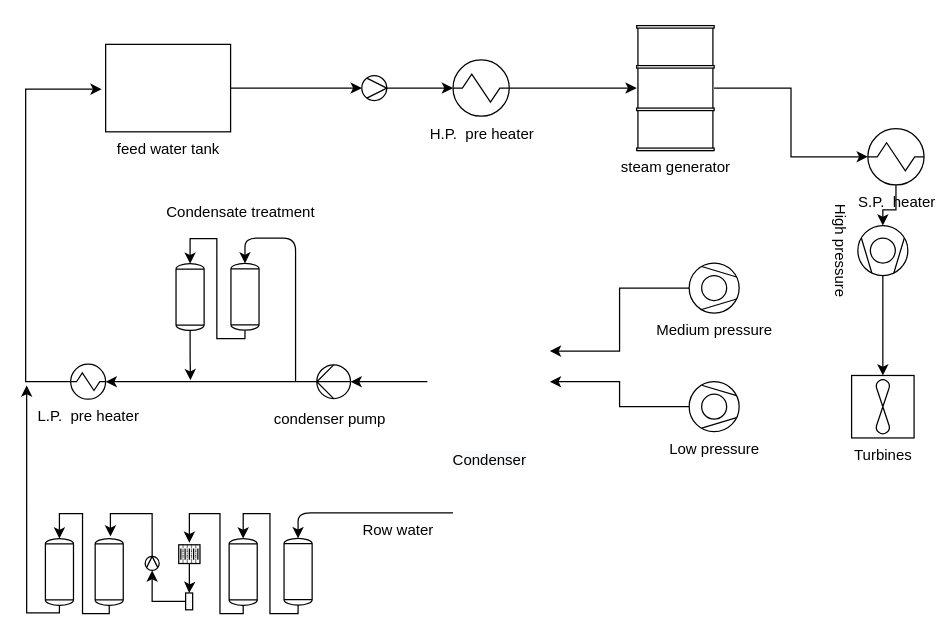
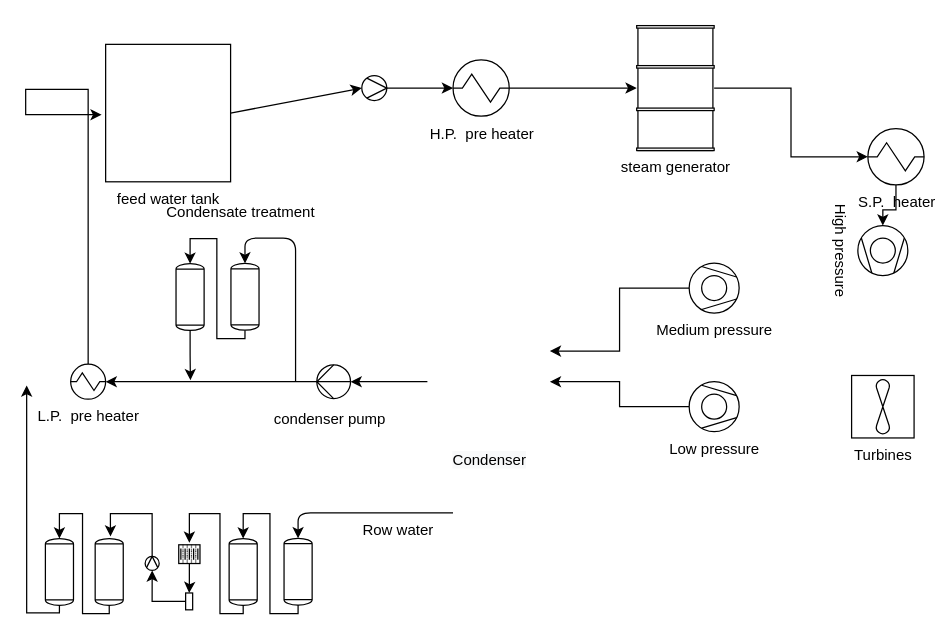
- <mxCell id="2" value="feed water tank" style="shape=mxgraph.pid.vessels.tank,_vessel;html=1;pointerEvents=1;align=center;verticalLabelPosition=bottom;verticalAlign=top;dashed=0;" vertex="1" parent="1"><mxGeometry x="84" y="35" width="100" height="70" as="geometry" /></mxCell>
+ <mxCell id="2" value="feed water tank" style="shape=mxgraph.pid.vessels.tank,_vessel;html=1;pointerEvents=1;align=center;verticalLabelPosition=bottom;verticalAlign=top;dashed=0;" vertex="1" parent="1"><mxGeometry x="84" y="35" width="100" height="110" as="geometry" /></mxCell>
- <mxCell id="12" style="edgeStyle=orthogonalEdgeStyle;rounded=0;orthogonalLoop=1;jettySize=auto;html=1;exitX=1;exitY=0.5;exitDx=0;exitDy=0;exitPerimeter=0;entryX=0.5;entryY=0;entryDx=0;entryDy=0;entryPerimeter=0;" edge="1" parent="1" source="13" target="14"><mxGeometry relative="1" as="geometry" /></mxCell>
